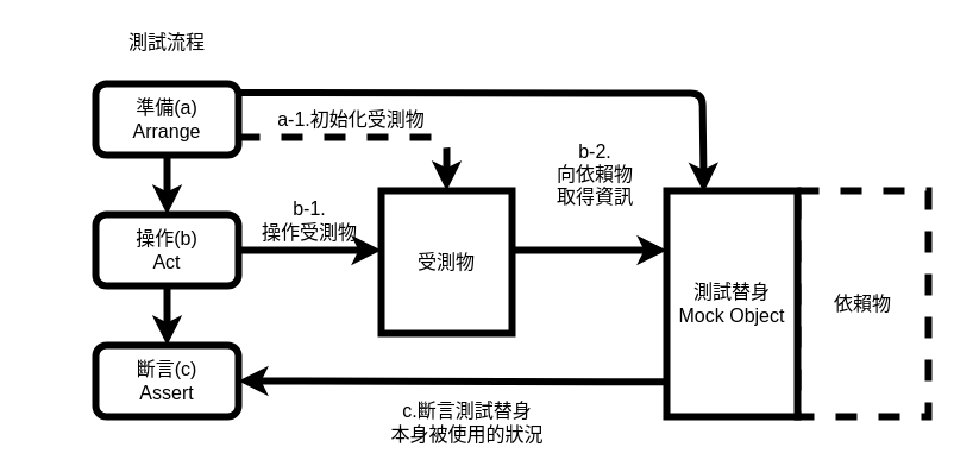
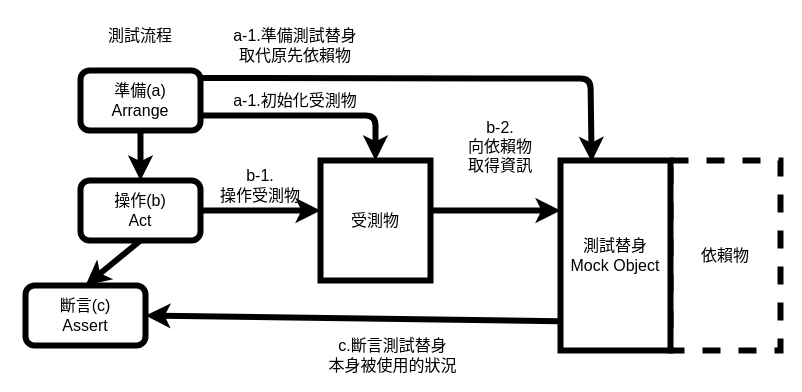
+ <mxCell id="21" value="&lt;font style=&quot;font-size: 16px;&quot;&gt;a-1.準備測試替身&lt;br&gt;取代原先依賴物&lt;br&gt;&lt;/font&gt;" style="text;html=1;strokeColor=none;fillColor=none;align=center;verticalAlign=middle;whiteSpace=wrap;rounded=0;strokeWidth=6;" parent="1" vertex="1"><mxGeometry x="230" y="30" width="130" height="30" as="geometry" /></mxCell>
- <mxCell id="11" value="" style="endArrow=classic;html=1;strokeWidth=6;fontSize=16;exitX=1;exitY=0.75;exitDx=0;exitDy=0;entryX=0.5;entryY=0;entryDx=0;entryDy=0;dashed=1;" parent="1" source="6" target="10" edge="1"><mxGeometry width="50" height="50" relative="1" as="geometry"><mxPoint x="150" y="140" as="sourcePoint" /><mxPoint x="370" y="160" as="targetPoint" /><Array as="points"><mxPoint x="375" y="115" /></Array></mxGeometry></mxCell>
+ <mxCell id="11" value="" style="endArrow=classic;html=1;strokeWidth=6;fontSize=16;exitX=1;exitY=0.75;exitDx=0;exitDy=0;entryX=0.5;entryY=0;entryDx=0;entryDy=0;" parent="1" source="6" target="10" edge="1"><mxGeometry width="50" height="50" relative="1" as="geometry"><mxPoint x="150" y="140" as="sourcePoint" /><mxPoint x="370" y="160" as="targetPoint" /><Array as="points"><mxPoint x="375" y="115" /></Array></mxGeometry></mxCell>
- <mxCell id="8" value="&lt;span style=&quot;font-size: 16px;&quot;&gt;斷言(c)&lt;br&gt;Assert&lt;/span&gt;" style="rounded=1;whiteSpace=wrap;html=1;fillColor=none;strokeWidth=6;" parent="1" vertex="1"><mxGeometry x="80" y="290" width="120" height="60" as="geometry" /></mxCell>
+ <mxCell id="8" value="&lt;span style=&quot;font-size: 16px;&quot;&gt;斷言(c)&lt;br&gt;Assert&lt;/span&gt;" style="rounded=1;whiteSpace=wrap;html=1;fillColor=none;strokeWidth=6;" parent="1" vertex="1"><mxGeometry x="25" y="285" width="120" height="60" as="geometry" /></mxCell>
